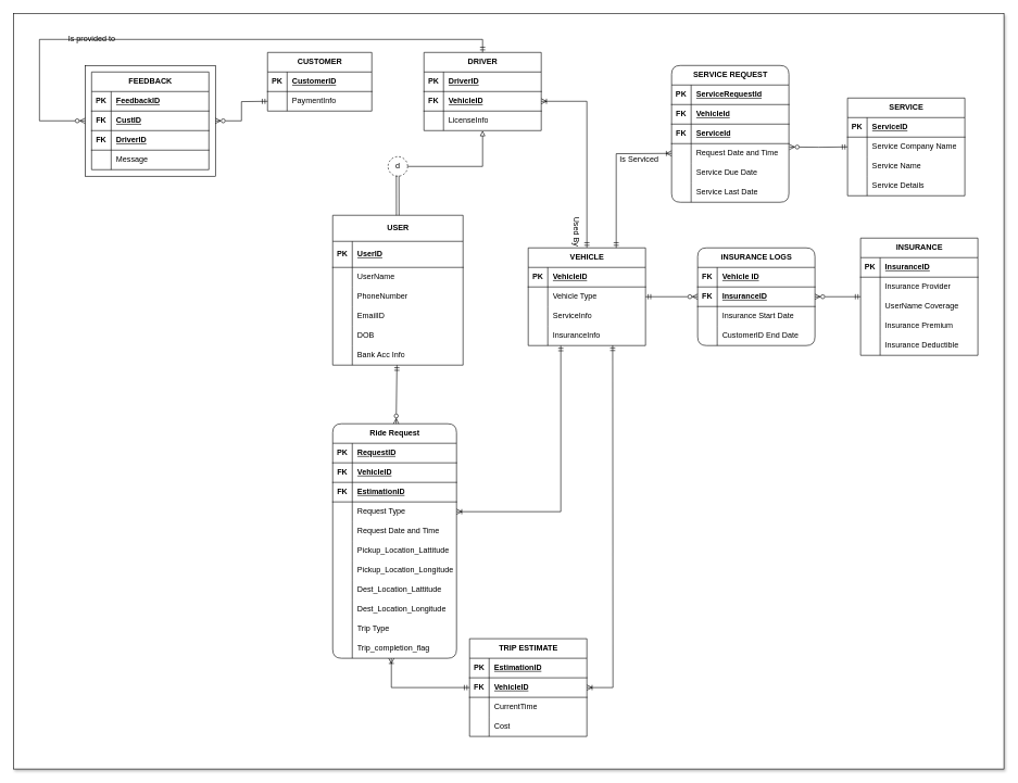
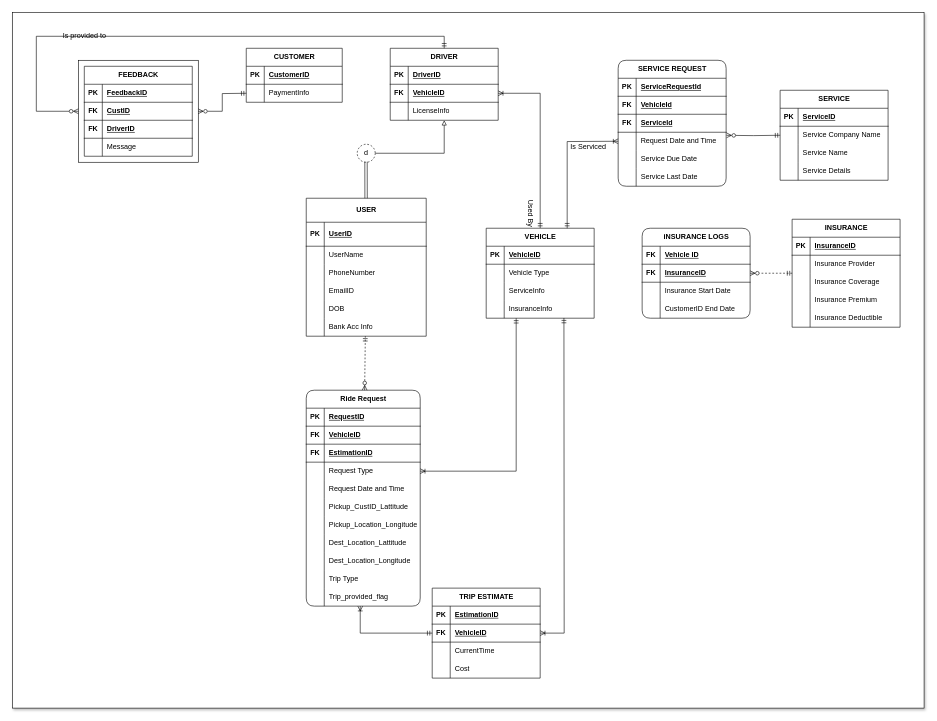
- <mxCell id="23" style="edgeStyle=orthogonalEdgeStyle;rounded=0;orthogonalLoop=1;jettySize=auto;html=1;endArrow=ERzeroToMany;endFill=0;startArrow=ERmandOne;startFill=0;" parent="1" source="24" target="152" edge="1"><mxGeometry relative="1" as="geometry" /></mxCell>
- <mxCell id="122" style="edgeStyle=orthogonalEdgeStyle;rounded=0;orthogonalLoop=1;jettySize=auto;html=1;endArrow=ERzeroToMany;endFill=0;startArrow=ERmandOne;startFill=0;" parent="1" source="123" target="152" edge="1"><mxGeometry relative="1" as="geometry" /></mxCell>
+ <mxCell id="122" style="edgeStyle=orthogonalEdgeStyle;rounded=0;orthogonalLoop=1;jettySize=auto;html=1;endArrow=ERzeroToMany;endFill=0;startArrow=ERmandOne;startFill=0;dashed=1;" parent="1" source="123" target="152" edge="1"><mxGeometry relative="1" as="geometry" /></mxCell>
- <mxCell id="132" value="UserName Coverage" style="shape=partialRectangle;connectable=0;fillColor=none;top=0;left=0;bottom=0;right=0;align=left;spacingLeft=6;overflow=hidden;whiteSpace=wrap;html=1;" parent="130" vertex="1"><mxGeometry x="30" width="150" height="30" as="geometry"><mxRectangle width="150" height="30" as="alternateBounds" /></mxGeometry></mxCell>
+ <mxCell id="132" value="Insurance Coverage" style="shape=partialRectangle;connectable=0;fillColor=none;top=0;left=0;bottom=0;right=0;align=left;spacingLeft=6;overflow=hidden;whiteSpace=wrap;html=1;" parent="130" vertex="1"><mxGeometry x="30" width="150" height="30" as="geometry"><mxRectangle width="150" height="30" as="alternateBounds" /></mxGeometry></mxCell>
- <mxCell id="121" value="" style="endArrow=ERmandOne;html=1;rounded=0;startArrow=ERzeroToMany;startFill=0;endFill=0;" parent="1" source="87" target="65" edge="1"><mxGeometry width="50" height="50" relative="1" as="geometry"><mxPoint x="520" y="580" as="sourcePoint" /><mxPoint x="570" y="530" as="targetPoint" /></mxGeometry></mxCell>
+ <mxCell id="121" value="" style="endArrow=ERmandOne;html=1;rounded=0;startArrow=ERzeroToMany;startFill=0;endFill=0;dashed=1;" parent="1" source="87" target="65" edge="1"><mxGeometry width="50" height="50" relative="1" as="geometry"><mxPoint x="520" y="580" as="sourcePoint" /><mxPoint x="570" y="530" as="targetPoint" /></mxGeometry></mxCell>
- <mxCell id="105" value="Pickup_Location_Lattitude" style="shape=partialRectangle;connectable=0;fillColor=none;top=0;left=0;bottom=0;right=0;align=left;spacingLeft=6;overflow=hidden;whiteSpace=wrap;html=1;" parent="103" vertex="1"><mxGeometry x="30" width="160" height="30" as="geometry"><mxRectangle width="160" height="30" as="alternateBounds" /></mxGeometry></mxCell>
+ <mxCell id="105" value="Pickup_CustID_Lattitude" style="shape=partialRectangle;connectable=0;fillColor=none;top=0;left=0;bottom=0;right=0;align=left;spacingLeft=6;overflow=hidden;whiteSpace=wrap;html=1;" parent="103" vertex="1"><mxGeometry x="30" width="160" height="30" as="geometry"><mxRectangle width="160" height="30" as="alternateBounds" /></mxGeometry></mxCell>
- <mxCell id="120" value="Trip_completion_flag" style="shape=partialRectangle;connectable=0;fillColor=none;top=0;left=0;bottom=0;right=0;align=left;spacingLeft=6;overflow=hidden;whiteSpace=wrap;html=1;" parent="118" vertex="1"><mxGeometry x="30" width="160" height="30" as="geometry"><mxRectangle width="160" height="30" as="alternateBounds" /></mxGeometry></mxCell>
+ <mxCell id="120" value="Trip_provided_flag" style="shape=partialRectangle;connectable=0;fillColor=none;top=0;left=0;bottom=0;right=0;align=left;spacingLeft=6;overflow=hidden;whiteSpace=wrap;html=1;" parent="118" vertex="1"><mxGeometry x="30" width="160" height="30" as="geometry"><mxRectangle width="160" height="30" as="alternateBounds" /></mxGeometry></mxCell>
